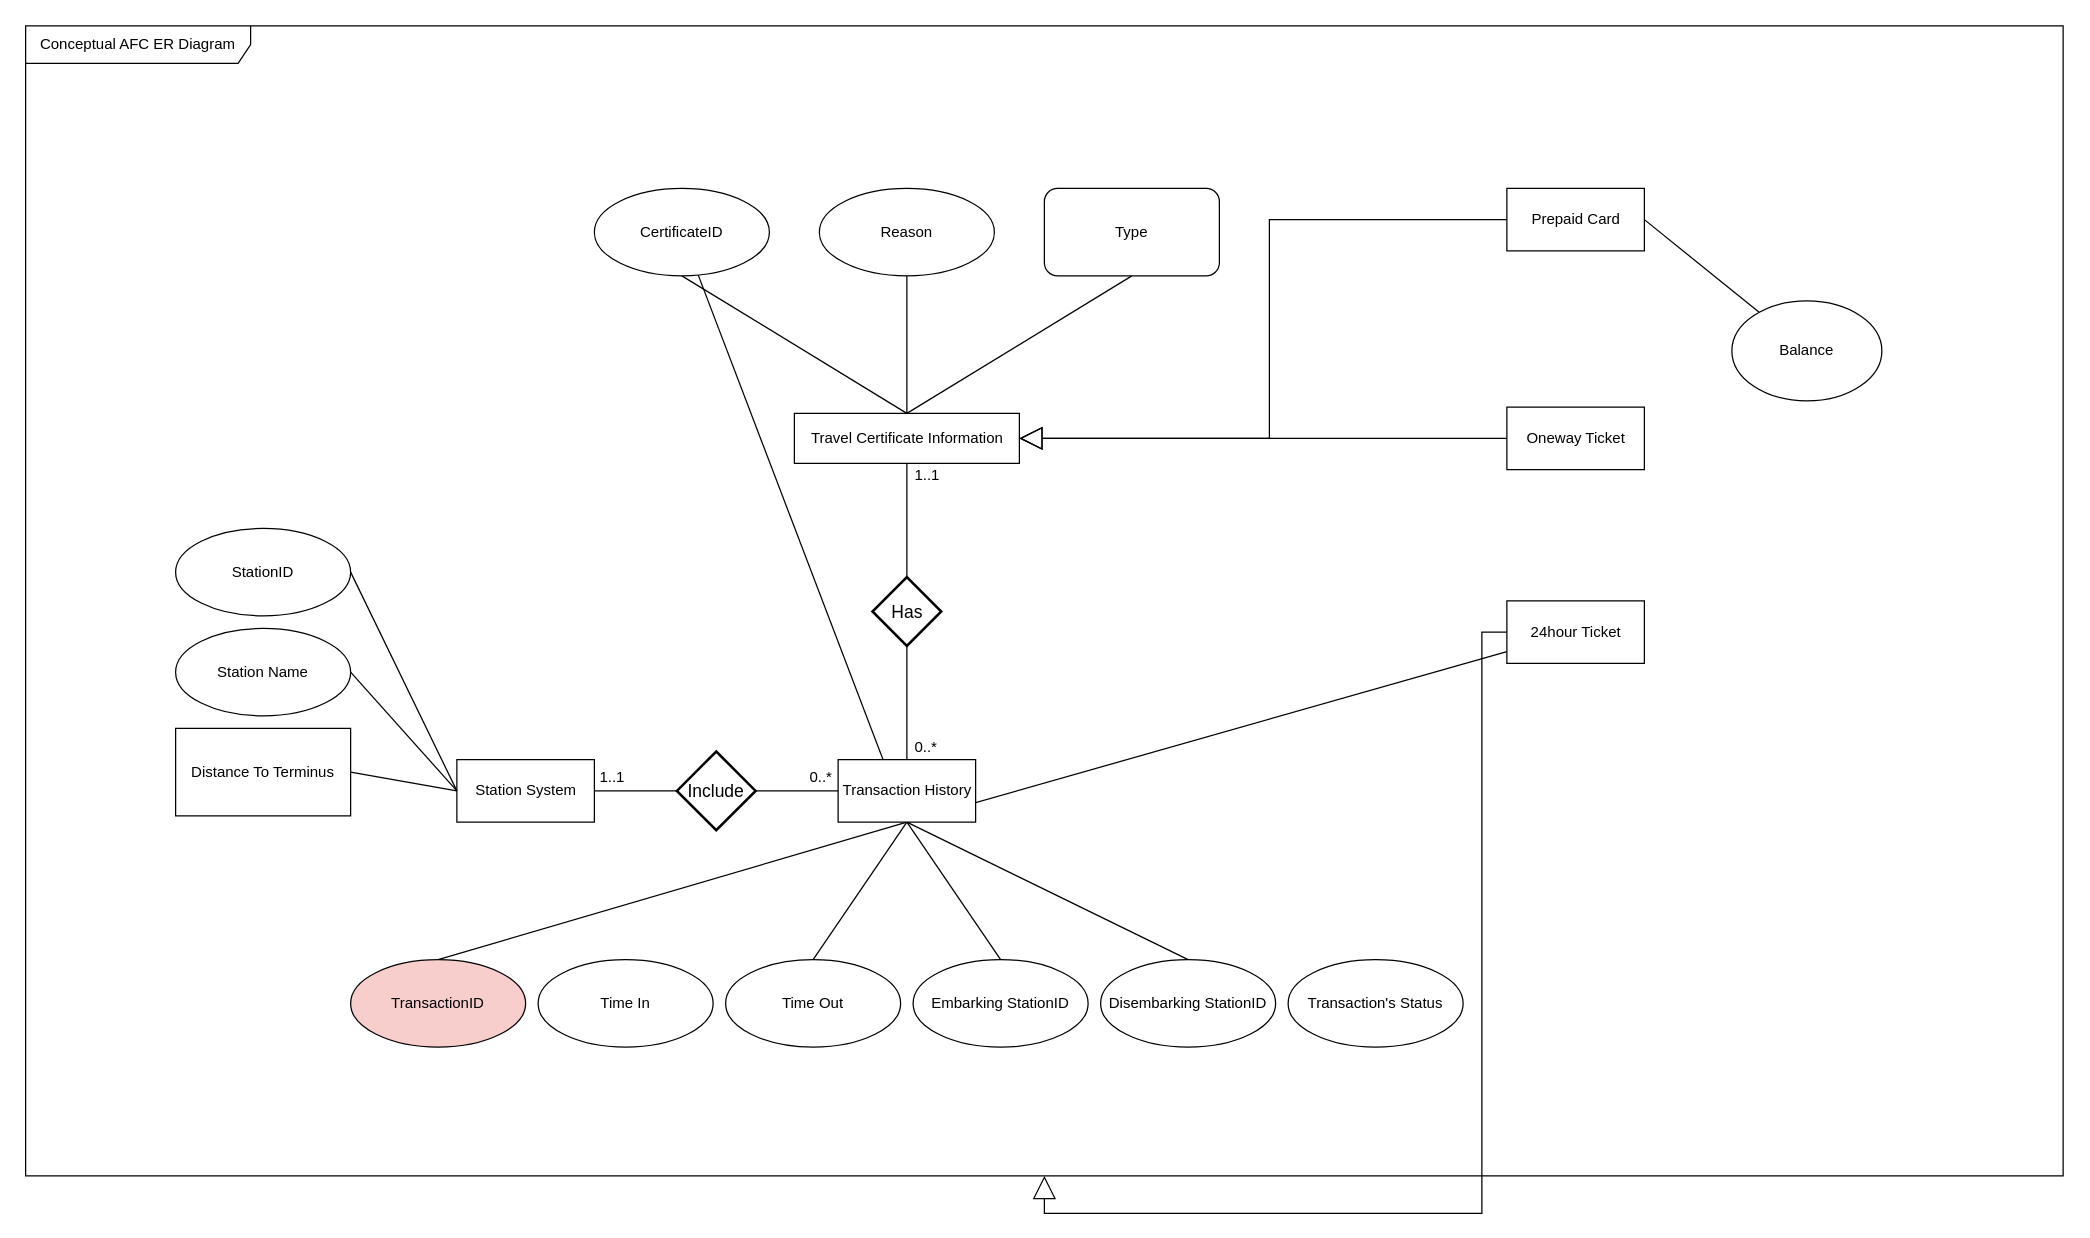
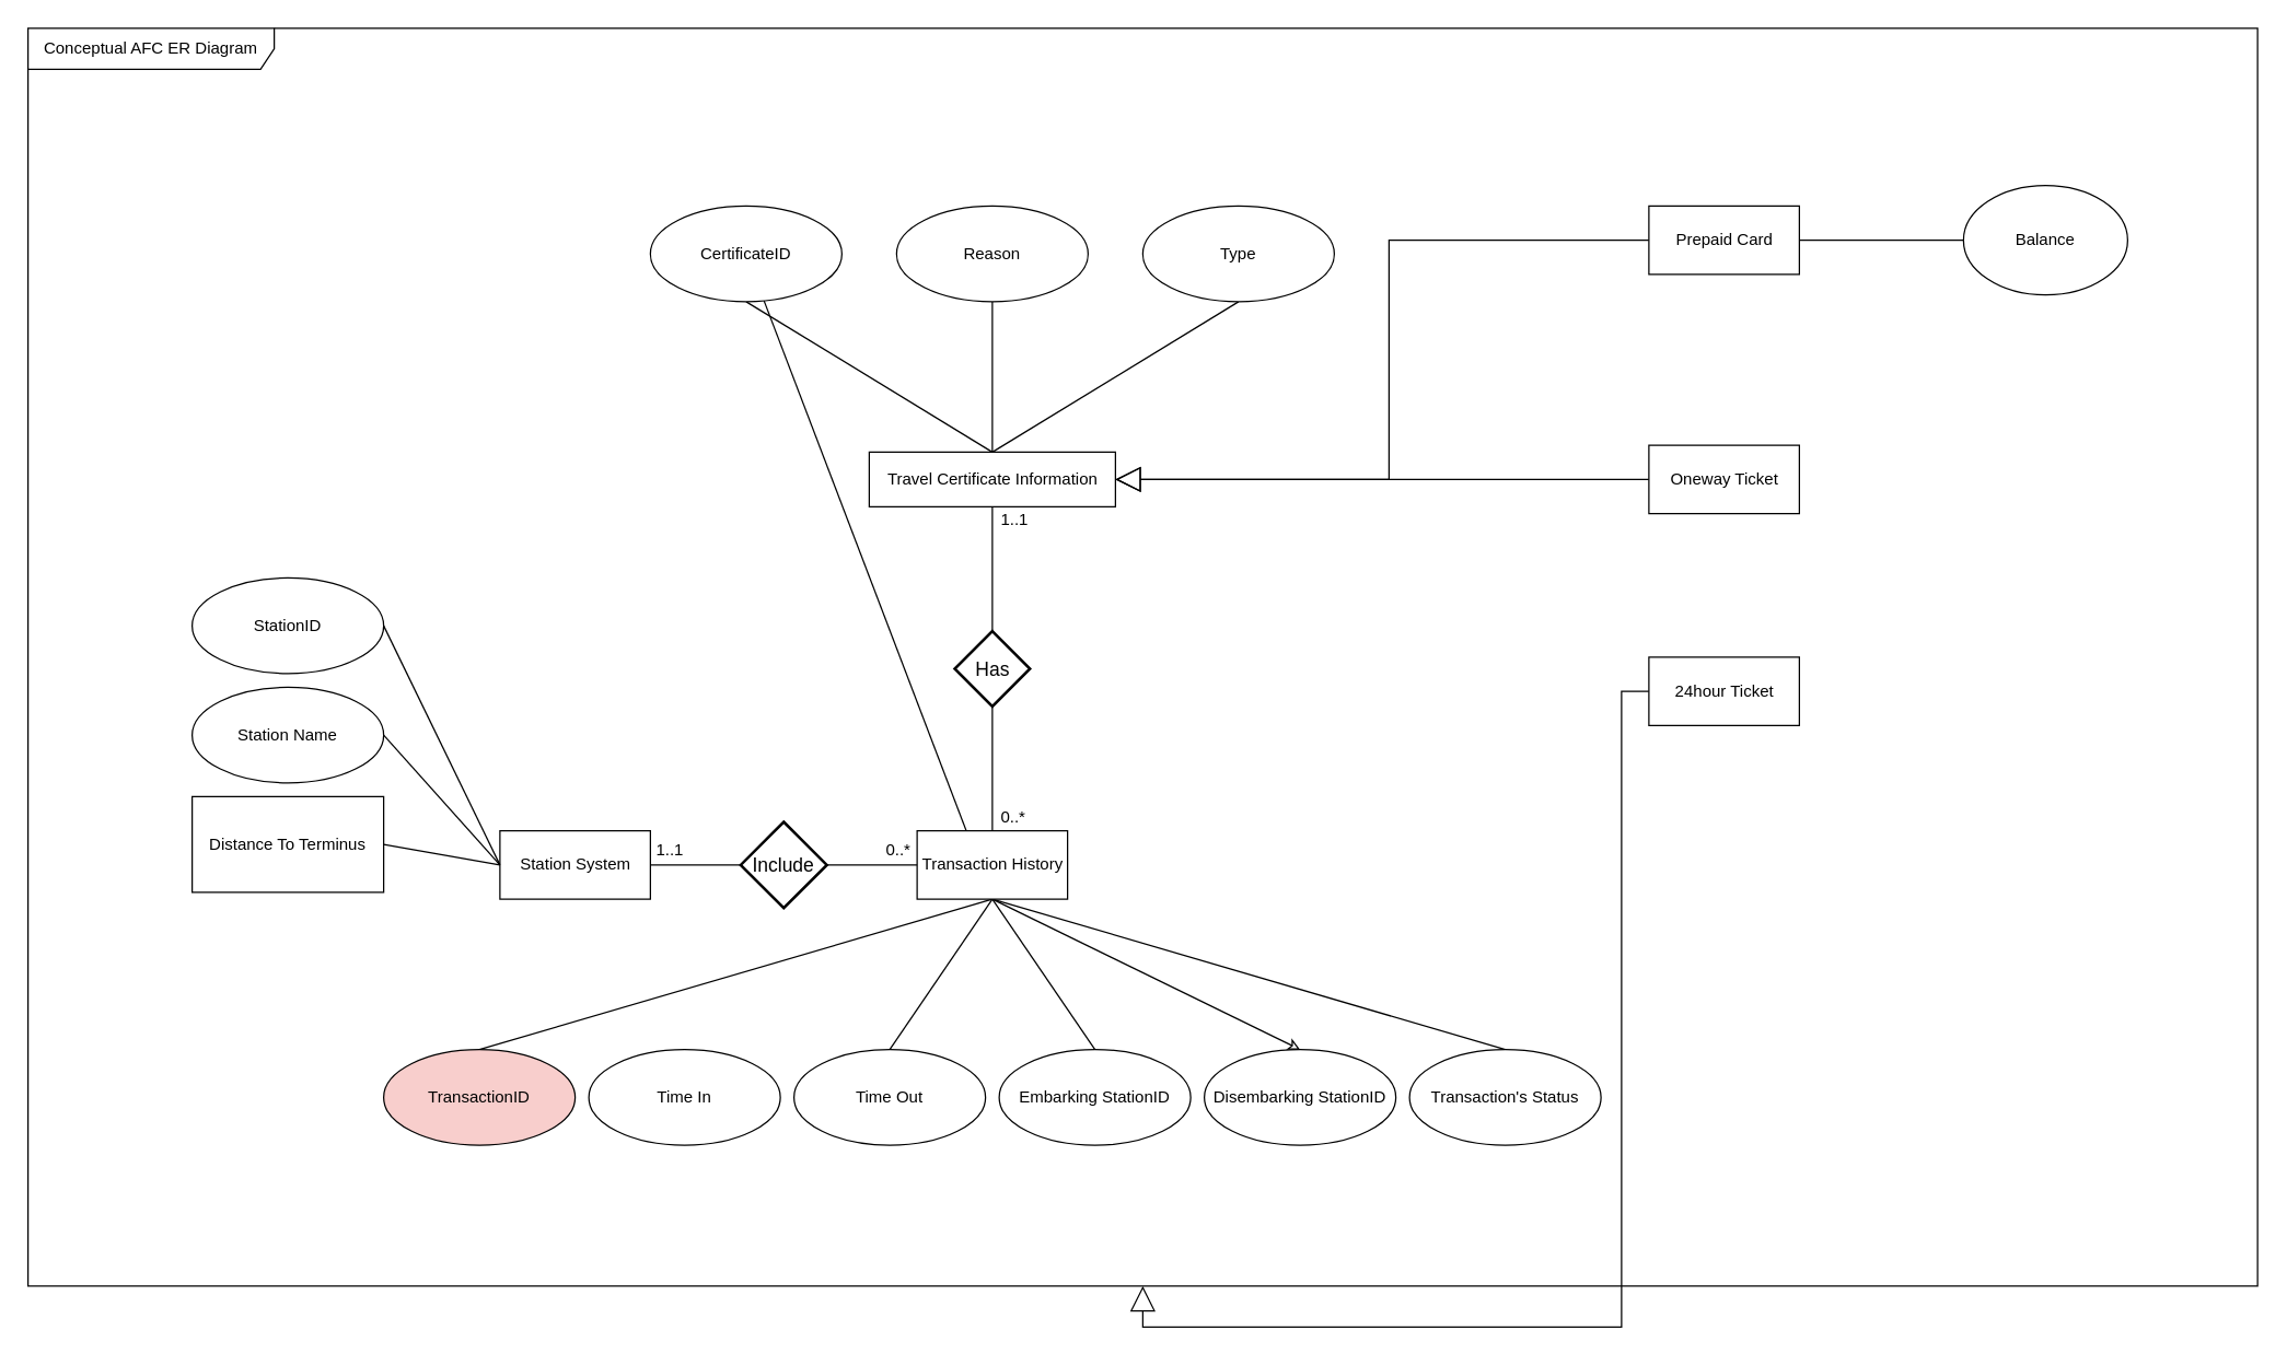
- <mxCell id="24" value="Type" style="whiteSpace=wrap;html=1;rounded=1;" parent="1" vertex="1"><mxGeometry x="835" y="150" width="140" height="70" as="geometry" /></mxCell>
+ <mxCell id="24" value="Type" style="ellipse;whiteSpace=wrap;html=1;" parent="1" vertex="1"><mxGeometry x="835" y="150" width="140" height="70" as="geometry" /></mxCell>
- <mxCell id="46" value="Balance" style="ellipse;whiteSpace=wrap;html=1;" vertex="1" parent="1"><mxGeometry x="1385" y="240" width="120" height="80" as="geometry" /></mxCell>
+ <mxCell id="46" value="Balance" style="ellipse;whiteSpace=wrap;html=1;" vertex="1" parent="1"><mxGeometry x="1435" y="135" width="120" height="80" as="geometry" /></mxCell>
- <mxCell id="12" style="edgeStyle=none;rounded=0;orthogonalLoop=1;jettySize=auto;html=1;exitX=0.5;exitY=1;exitDx=0;exitDy=0;startArrow=none;startFill=0;endArrow=none;endFill=0;strokeColor=#000000;" parent="1" source="13" target="19" edge="1"><mxGeometry relative="1" as="geometry" /></mxCell>
+ <mxCell id="12" style="edgeStyle=none;rounded=0;orthogonalLoop=1;jettySize=auto;html=1;exitX=0.5;exitY=1;exitDx=0;exitDy=0;entryX=0.5;entryY=0;entryDx=0;entryDy=0;startArrow=none;startFill=0;endArrow=none;endFill=0;strokeColor=#000000;" parent="1" source="13" target="30" edge="1"><mxGeometry relative="1" as="geometry" /></mxCell>
- <mxCell id="11" style="edgeStyle=none;rounded=0;orthogonalLoop=1;jettySize=auto;html=1;exitX=0.5;exitY=1;exitDx=0;exitDy=0;entryX=0.5;entryY=0;entryDx=0;entryDy=0;startArrow=none;startFill=0;endArrow=none;endFill=0;strokeColor=#000000;" parent="1" source="13" target="29" edge="1"><mxGeometry relative="1" as="geometry" /></mxCell>
+ <mxCell id="11" style="edgeStyle=none;rounded=0;orthogonalLoop=1;jettySize=auto;html=1;exitX=0.5;exitY=1;exitDx=0;exitDy=0;entryX=0.5;entryY=0;entryDx=0;entryDy=0;startArrow=none;startFill=0;endArrow=classic;endFill=0;strokeColor=#000000;" parent="1" source="13" target="29" edge="1"><mxGeometry relative="1" as="geometry" /></mxCell>
